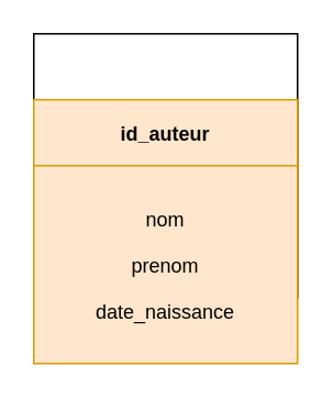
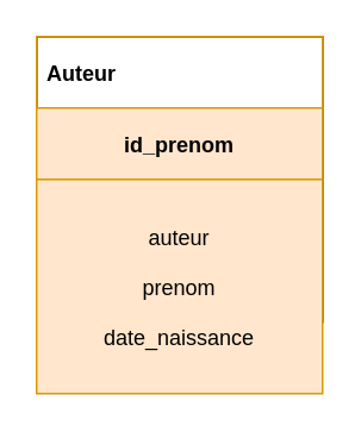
+ <mxCell id="7" value="Auteur" style="text;align=left;verticalAlign=middle;spacingLeft=4;spacingRight=4;overflow=hidden;rotatable=0;points=[[0,0.5],[1,0.5]];portConstraint=eastwest;fontStyle=1;strokeColor=#d79b00;" parent="5" vertex="1"><mxGeometry width="160" height="40" as="geometry" /></mxCell>
- <mxCell id="8" value="id_auteur" style="text;align=center;verticalAlign=middle;spacingLeft=4;spacingRight=4;overflow=hidden;rotatable=0;points=[[0,0.5],[1,0.5]];portConstraint=eastwest;fontStyle=1;fillColor=#ffe6cc;strokeColor=#d79b00;" parent="5" vertex="1"><mxGeometry y="40" width="160" height="40" as="geometry" /></mxCell>
+ <mxCell id="8" value="id_prenom" style="text;align=center;verticalAlign=middle;spacingLeft=4;spacingRight=4;overflow=hidden;rotatable=0;points=[[0,0.5],[1,0.5]];portConstraint=eastwest;fontStyle=1;fillColor=#ffe6cc;strokeColor=#d79b00;" parent="5" vertex="1"><mxGeometry y="40" width="160" height="40" as="geometry" /></mxCell>
- <mxCell id="9" value="nom&#10;&#10;prenom&#10;&#10;date_naissance" style="text;align=center;verticalAlign=middle;spacingLeft=4;spacingRight=4;overflow=hidden;rotatable=0;points=[[0,0.5],[1,0.5]];portConstraint=eastwest;fontStyle=0;fillColor=#ffe6cc;strokeColor=#d79b00;" parent="5" vertex="1"><mxGeometry y="80" width="160" height="120" as="geometry" /></mxCell>
+ <mxCell id="9" value="auteur&#10;&#10;prenom&#10;&#10;date_naissance" style="text;align=center;verticalAlign=middle;spacingLeft=4;spacingRight=4;overflow=hidden;rotatable=0;points=[[0,0.5],[1,0.5]];portConstraint=eastwest;fontStyle=0;fillColor=#ffe6cc;strokeColor=#d79b00;" parent="5" vertex="1"><mxGeometry y="80" width="160" height="120" as="geometry" /></mxCell>
